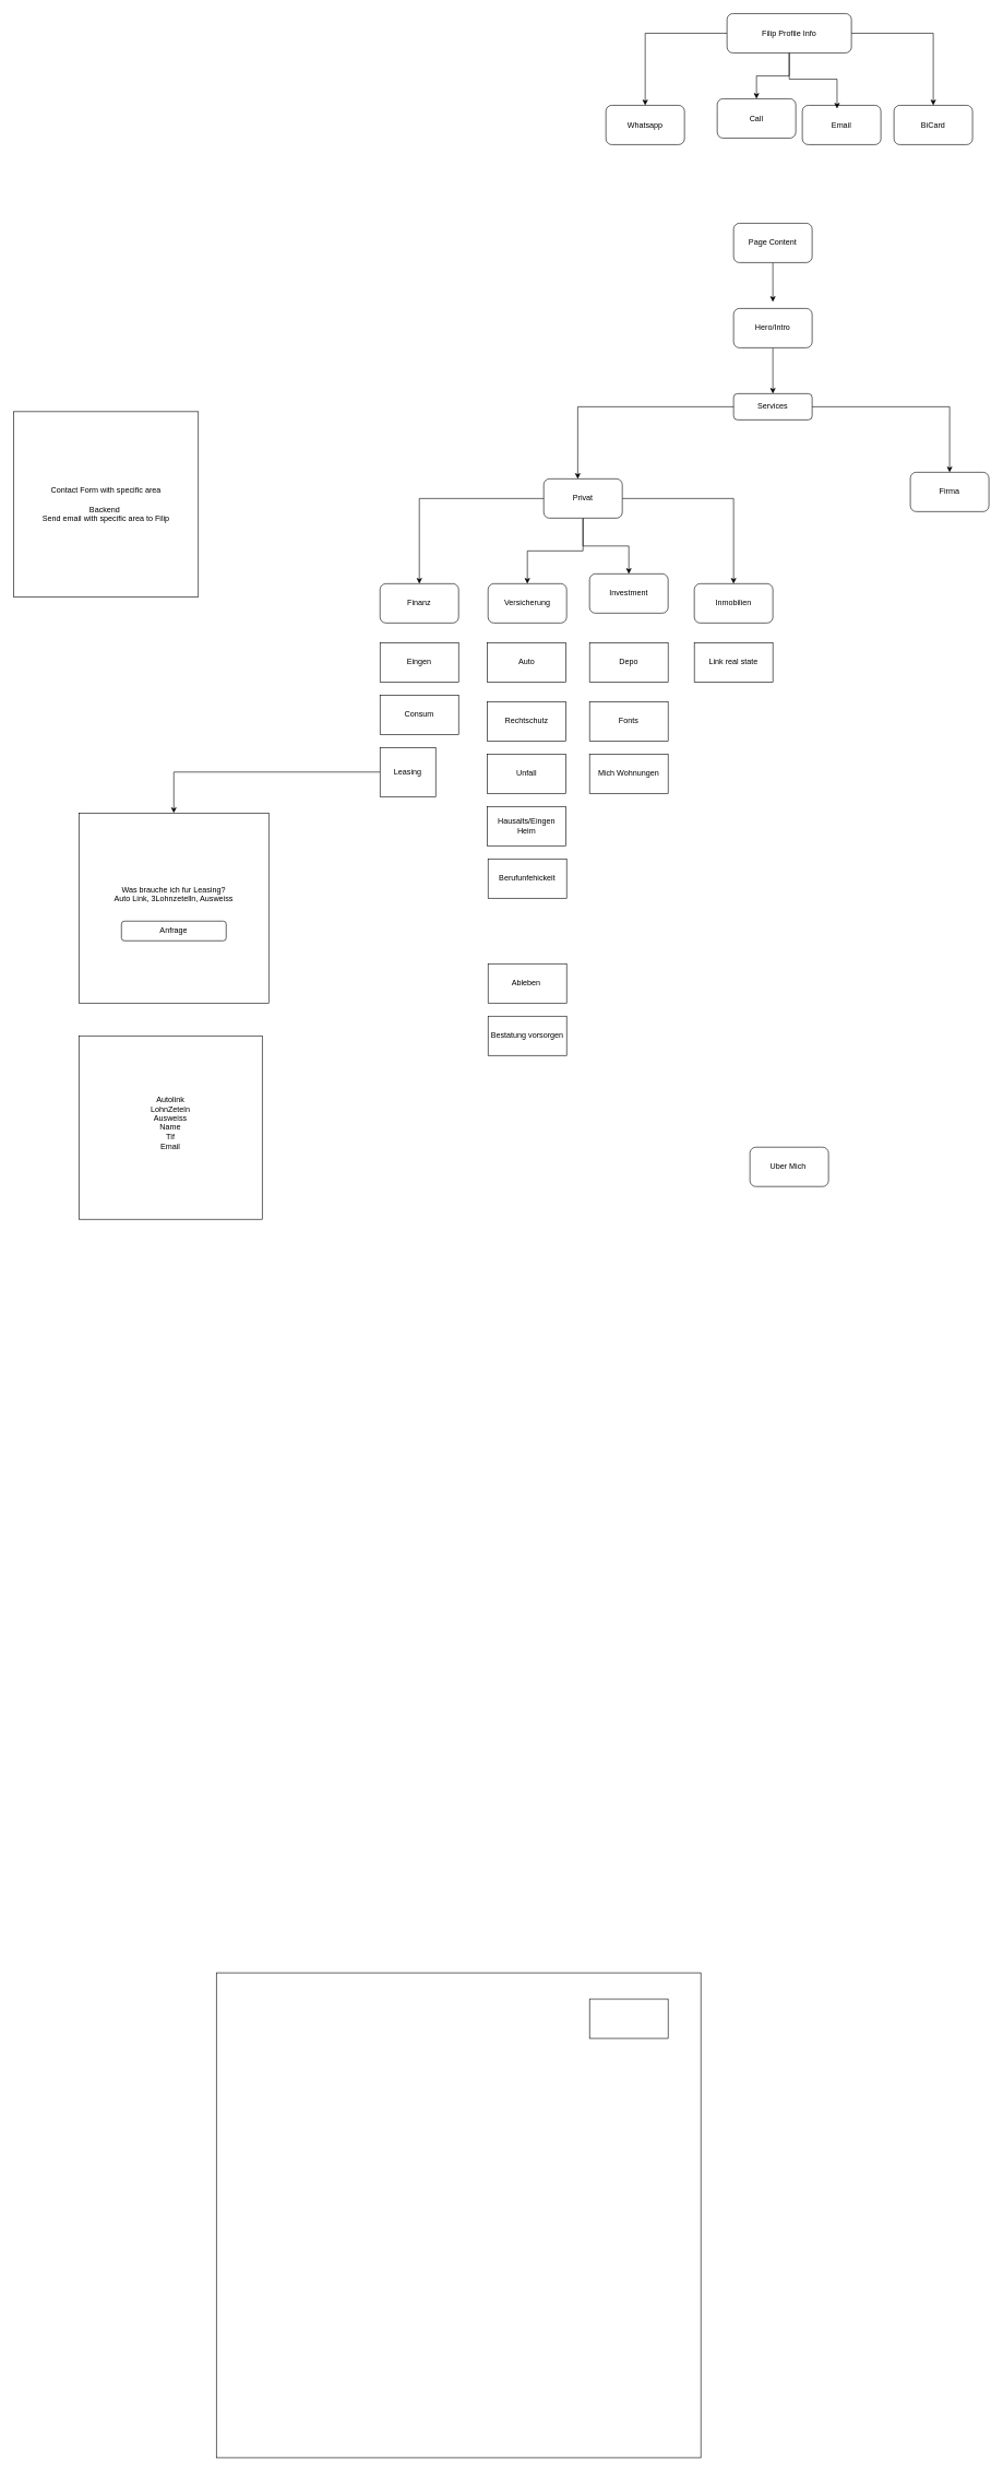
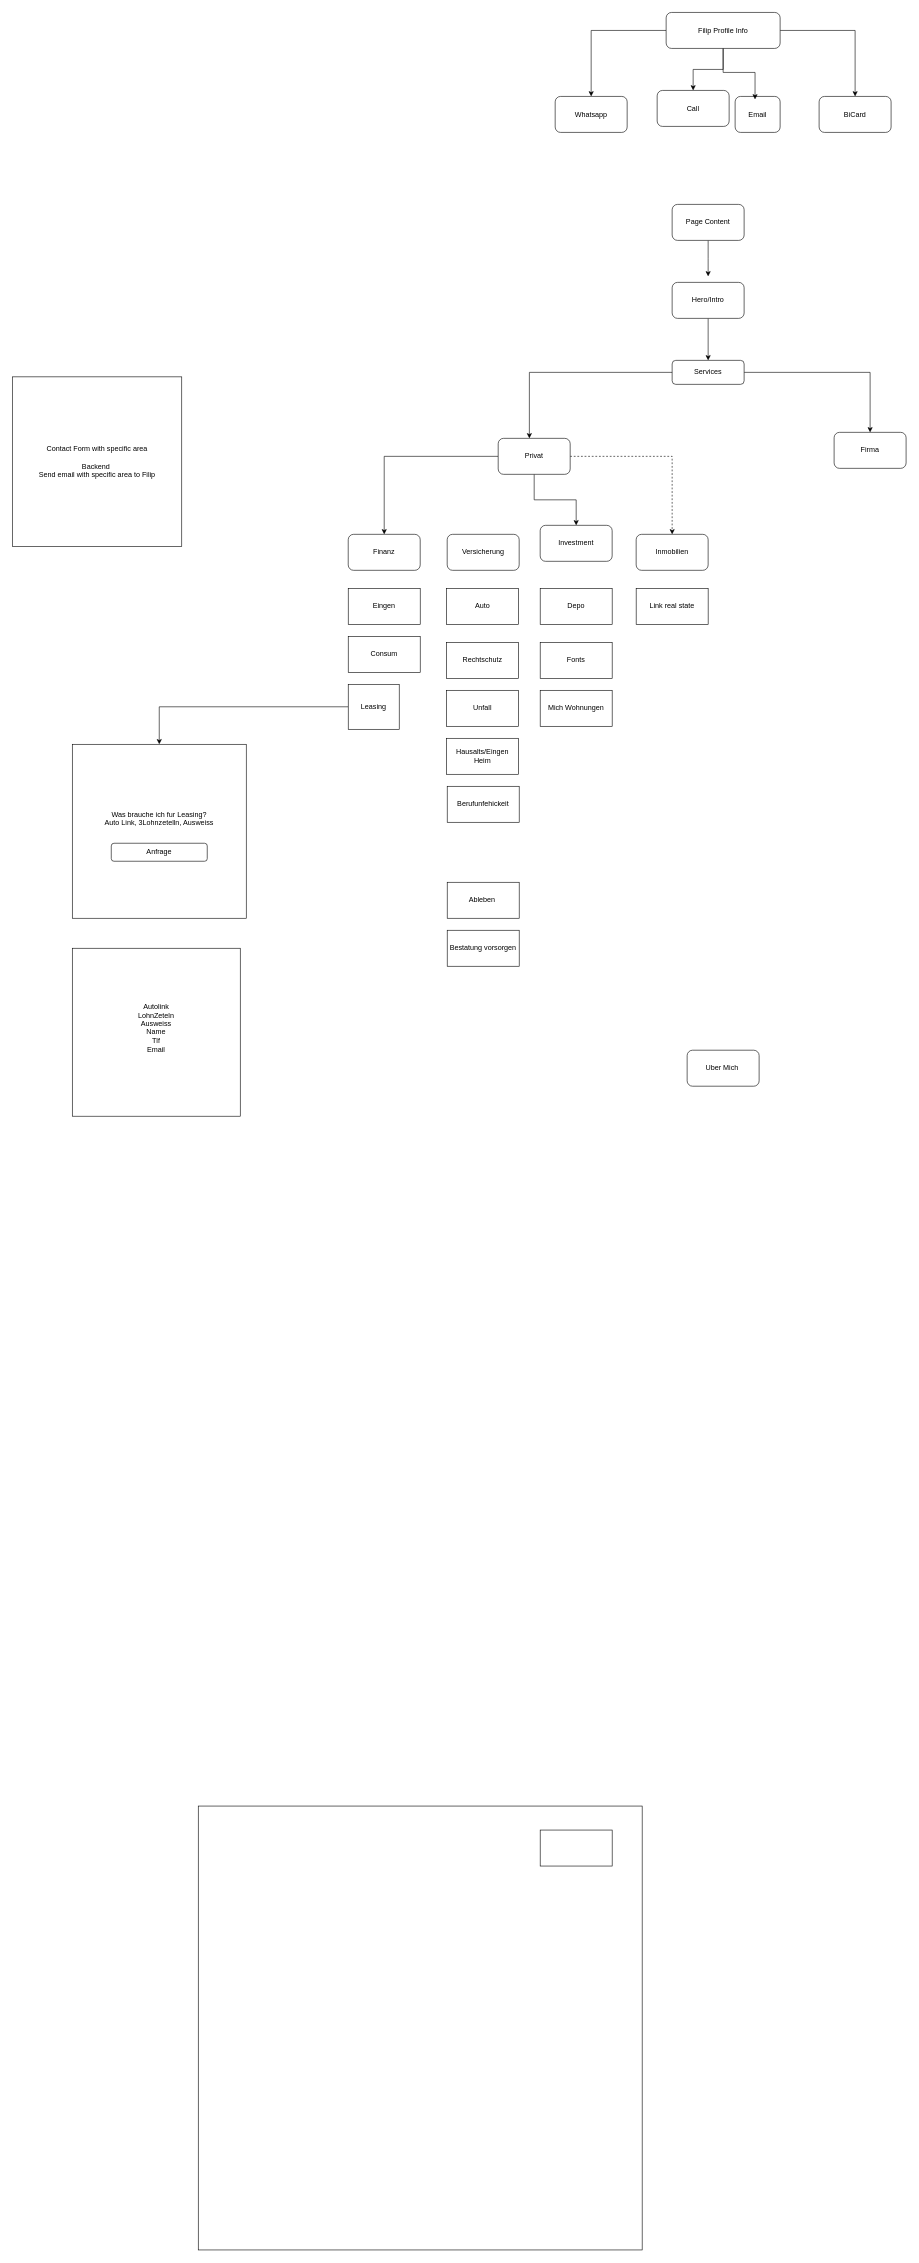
- <mxCell id="8" value="Email" style="rounded=1;whiteSpace=wrap;html=1;" vertex="1" parent="1"><mxGeometry x="1225" y="160" width="120" height="60" as="geometry" /></mxCell>
+ <mxCell id="8" value="Email" style="rounded=1;whiteSpace=wrap;html=1;" vertex="1" parent="1"><mxGeometry x="1225" y="160" width="75" height="60" as="geometry" /></mxCell>
- <mxCell id="34" style="edgeStyle=orthogonalEdgeStyle;rounded=0;orthogonalLoop=1;jettySize=auto;html=1;" edge="1" parent="1" source="37" target="18"><mxGeometry relative="1" as="geometry" /></mxCell>
+ <mxCell id="34" style="edgeStyle=orthogonalEdgeStyle;rounded=0;orthogonalLoop=1;jettySize=auto;html=1;dashed=1;" edge="1" parent="1" source="37" target="18"><mxGeometry relative="1" as="geometry" /></mxCell>
- <mxCell id="35" style="edgeStyle=orthogonalEdgeStyle;rounded=0;orthogonalLoop=1;jettySize=auto;html=1;entryX=0.5;entryY=0;entryDx=0;entryDy=0;" edge="1" parent="1" source="37" target="16"><mxGeometry relative="1" as="geometry" /></mxCell>
